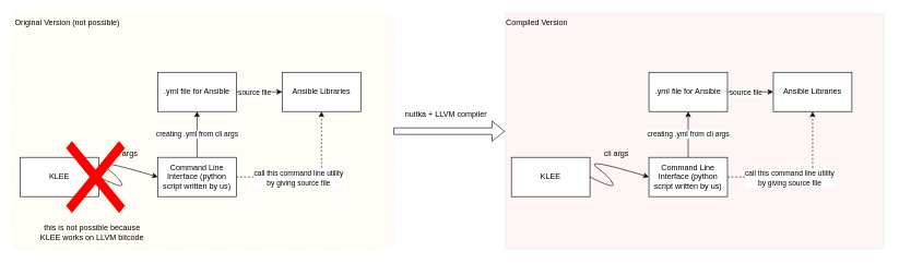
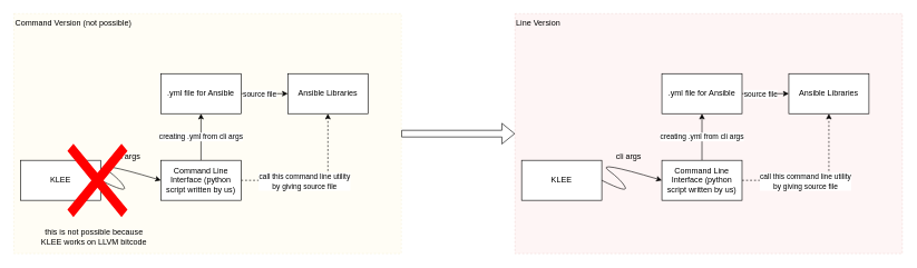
- <mxCell id="2" value="Original Version (not possible)" style="rounded=0;whiteSpace=wrap;html=1;dashed=1;fillColor=#fff2cc;strokeColor=#d6b656;opacity=20;align=left;verticalAlign=top;" vertex="1" parent="1"><mxGeometry x="20" y="20" width="580" height="360" as="geometry" /></mxCell>
+ <mxCell id="2" value="Command Version (not possible)" style="rounded=0;whiteSpace=wrap;html=1;dashed=1;fillColor=#fff2cc;strokeColor=#d6b656;opacity=20;align=left;verticalAlign=top;" vertex="1" parent="1"><mxGeometry x="20" y="20" width="580" height="360" as="geometry" /></mxCell>
- <mxCell id="14" value="Compiled Version" style="rounded=0;whiteSpace=wrap;html=1;dashed=1;fillColor=#f8cecc;strokeColor=#b85450;opacity=20;align=left;verticalAlign=top;" vertex="1" parent="1"><mxGeometry x="770" y="20" width="580" height="360" as="geometry" /></mxCell>
+ <mxCell id="14" value="Line Version" style="rounded=0;whiteSpace=wrap;html=1;dashed=1;fillColor=#f8cecc;strokeColor=#b85450;opacity=20;align=left;verticalAlign=top;" vertex="1" parent="1"><mxGeometry x="770" y="20" width="580" height="360" as="geometry" /></mxCell>
- <mxCell id="27" value="nuitka + LLVM compiler" style="text;html=1;align=center;verticalAlign=middle;resizable=0;points=[];autosize=1;strokeColor=none;fillColor=none;" vertex="1" parent="1"><mxGeometry x="605" y="160" width="150" height="30" as="geometry" /></mxCell>
